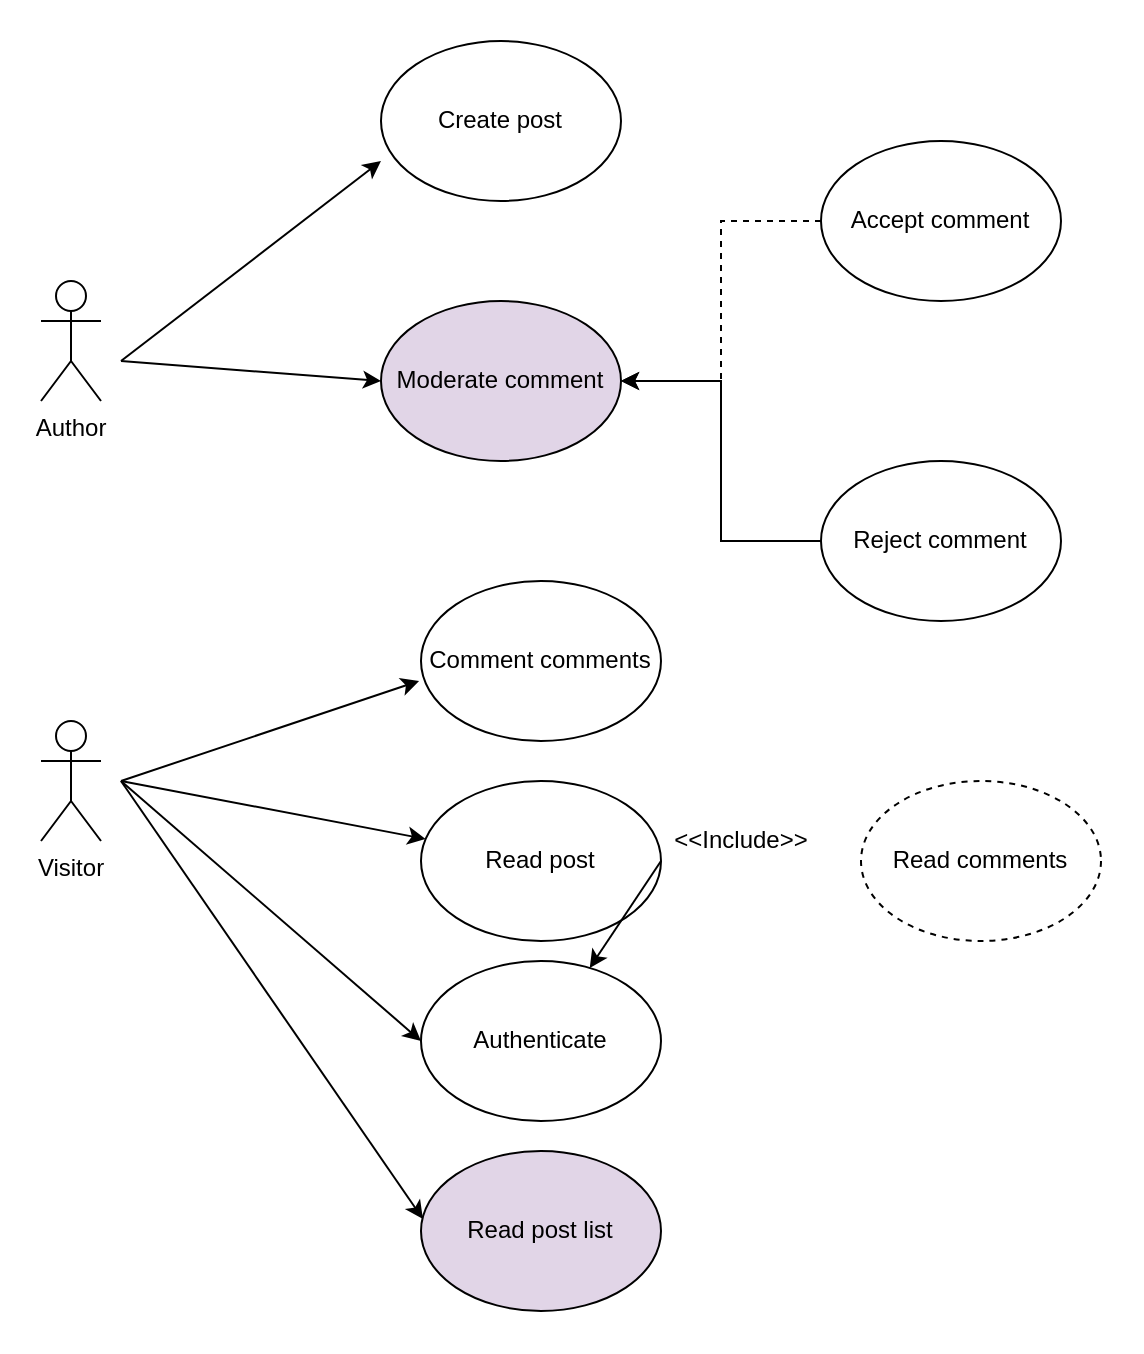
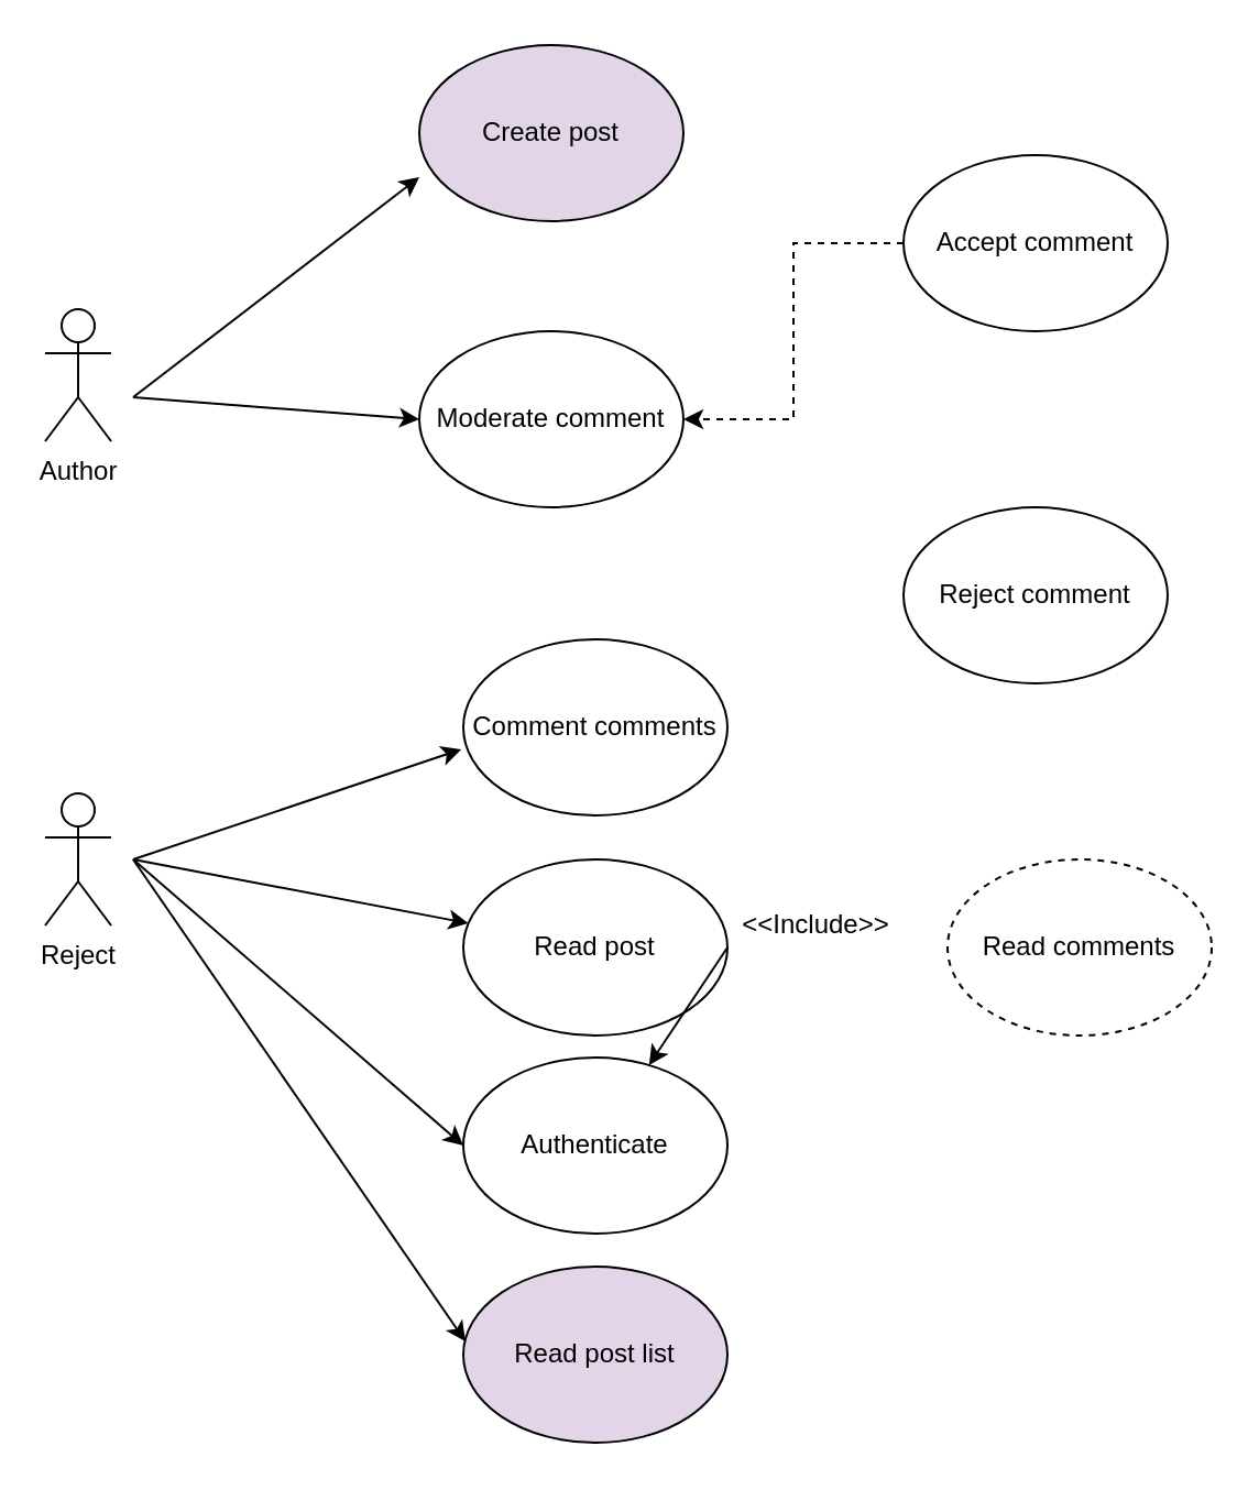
- <mxCell id="4" value="Create post" style="ellipse;whiteSpace=wrap;html=1;" parent="1" vertex="1"><mxGeometry x="190" y="20" width="120" height="80" as="geometry" /></mxCell>
+ <mxCell id="4" value="Create post" style="ellipse;whiteSpace=wrap;html=1;fillColor=#e1d5e7;" parent="1" vertex="1"><mxGeometry x="190" y="20" width="120" height="80" as="geometry" /></mxCell>
- <mxCell id="5" value="Moderate comment" style="ellipse;whiteSpace=wrap;html=1;fillColor=#e1d5e7;" parent="1" vertex="1"><mxGeometry x="190" y="150" width="120" height="80" as="geometry" /></mxCell>
+ <mxCell id="5" value="Moderate comment" style="ellipse;whiteSpace=wrap;html=1;" parent="1" vertex="1"><mxGeometry x="190" y="150" width="120" height="80" as="geometry" /></mxCell>
- <mxCell id="6" style="edgeStyle=orthogonalEdgeStyle;rounded=0;orthogonalLoop=1;jettySize=auto;html=1;" parent="1" source="7" target="5" edge="1"><mxGeometry relative="1" as="geometry" /></mxCell>
- <mxCell id="3" value="Visitor" style="shape=umlActor;verticalLabelPosition=bottom;verticalAlign=top;html=1;outlineConnect=0;" parent="1" vertex="1"><mxGeometry x="20" y="360" width="30" height="60" as="geometry" /></mxCell>
+ <mxCell id="3" value="Reject" style="shape=umlActor;verticalLabelPosition=bottom;verticalAlign=top;html=1;outlineConnect=0;" parent="1" vertex="1"><mxGeometry x="20" y="360" width="30" height="60" as="geometry" /></mxCell>
